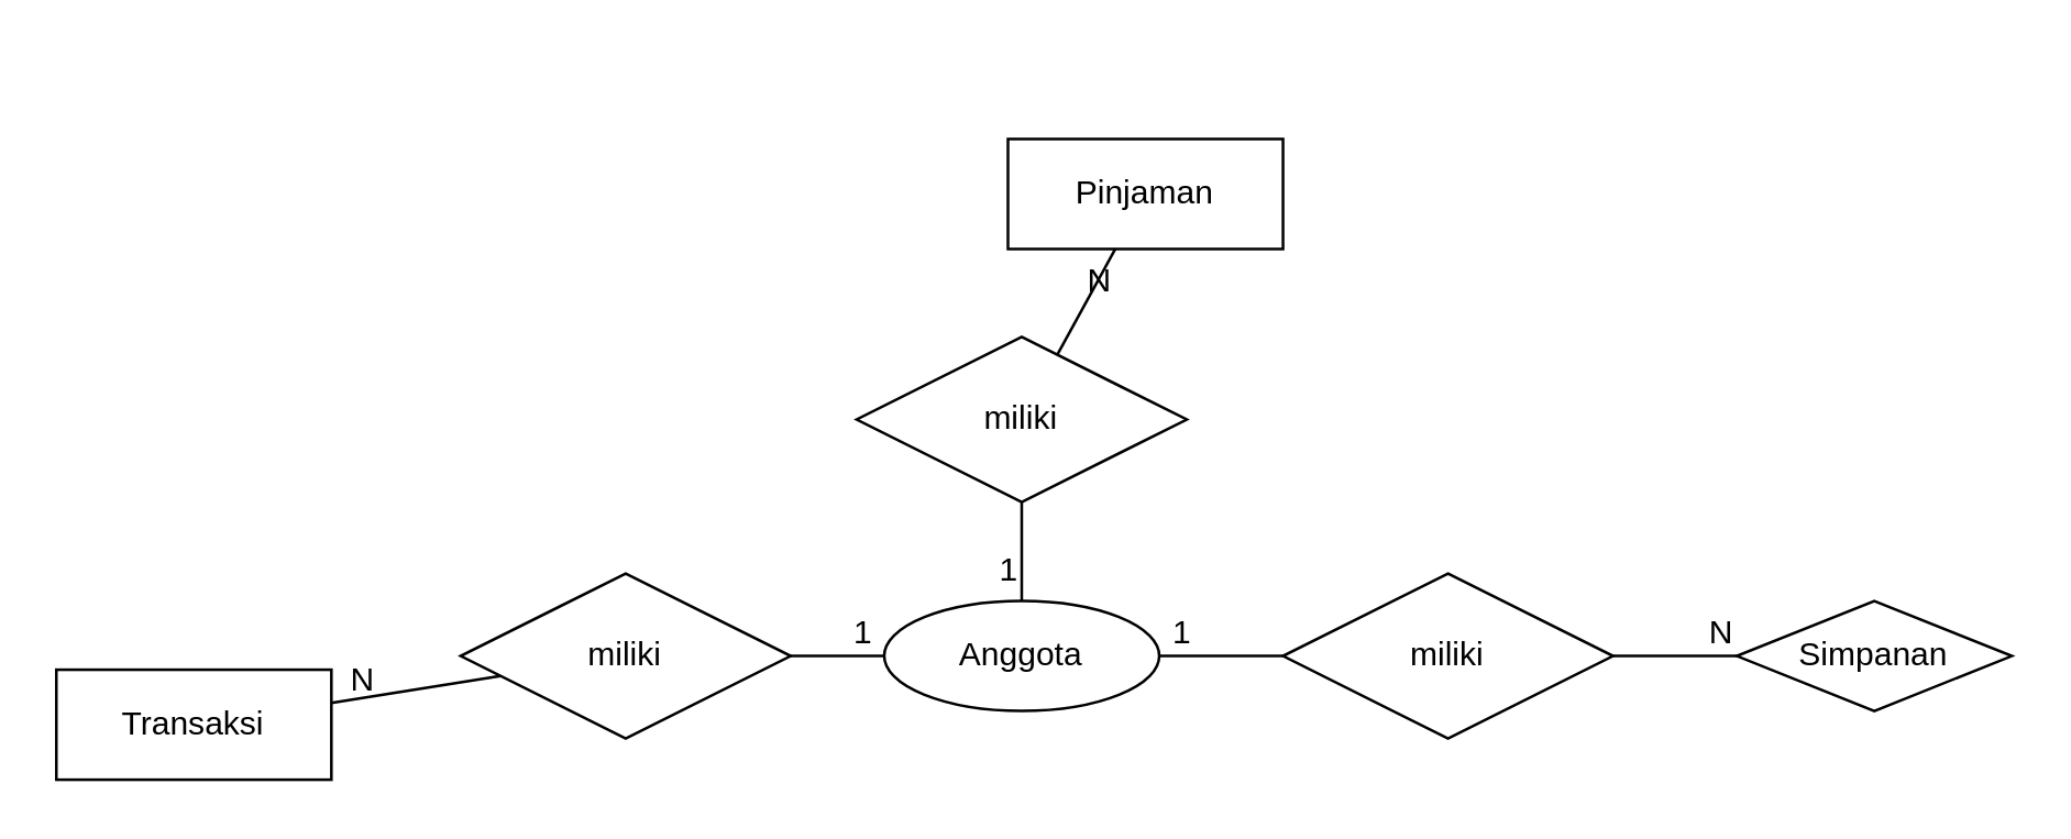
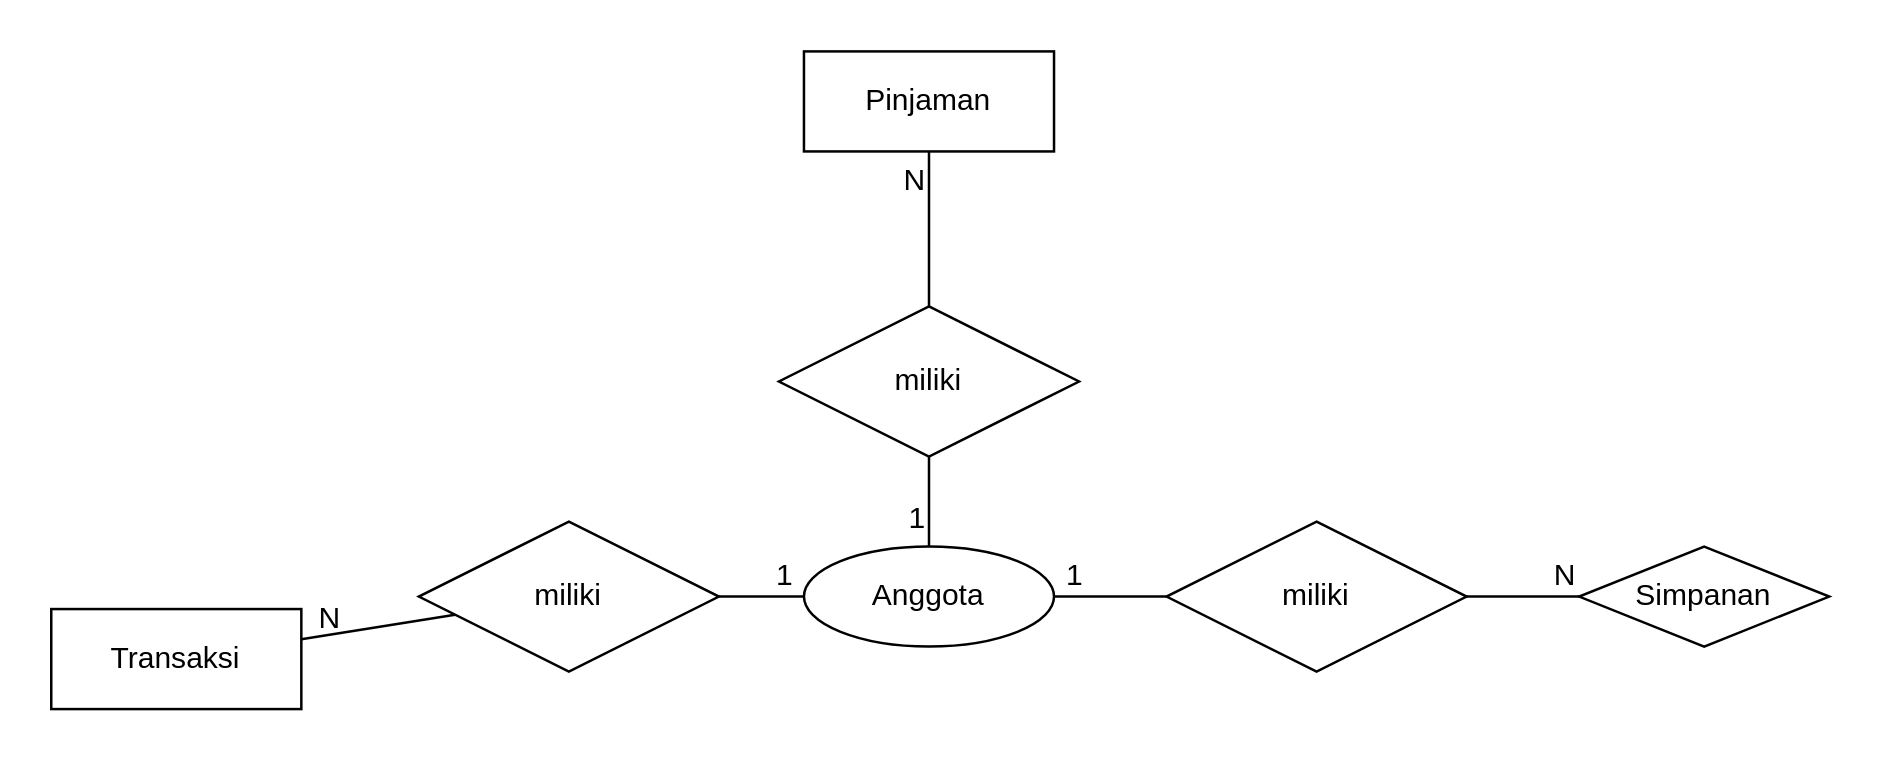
- <mxCell id="3" value="Pinjaman" style="whiteSpace=wrap;html=1;align=center;" vertex="1" parent="1"><mxGeometry x="366" y="50" width="100" height="40" as="geometry" /></mxCell>
+ <mxCell id="3" value="Pinjaman" style="whiteSpace=wrap;html=1;align=center;" vertex="1" parent="1"><mxGeometry x="321" y="20" width="100" height="40" as="geometry" /></mxCell>
